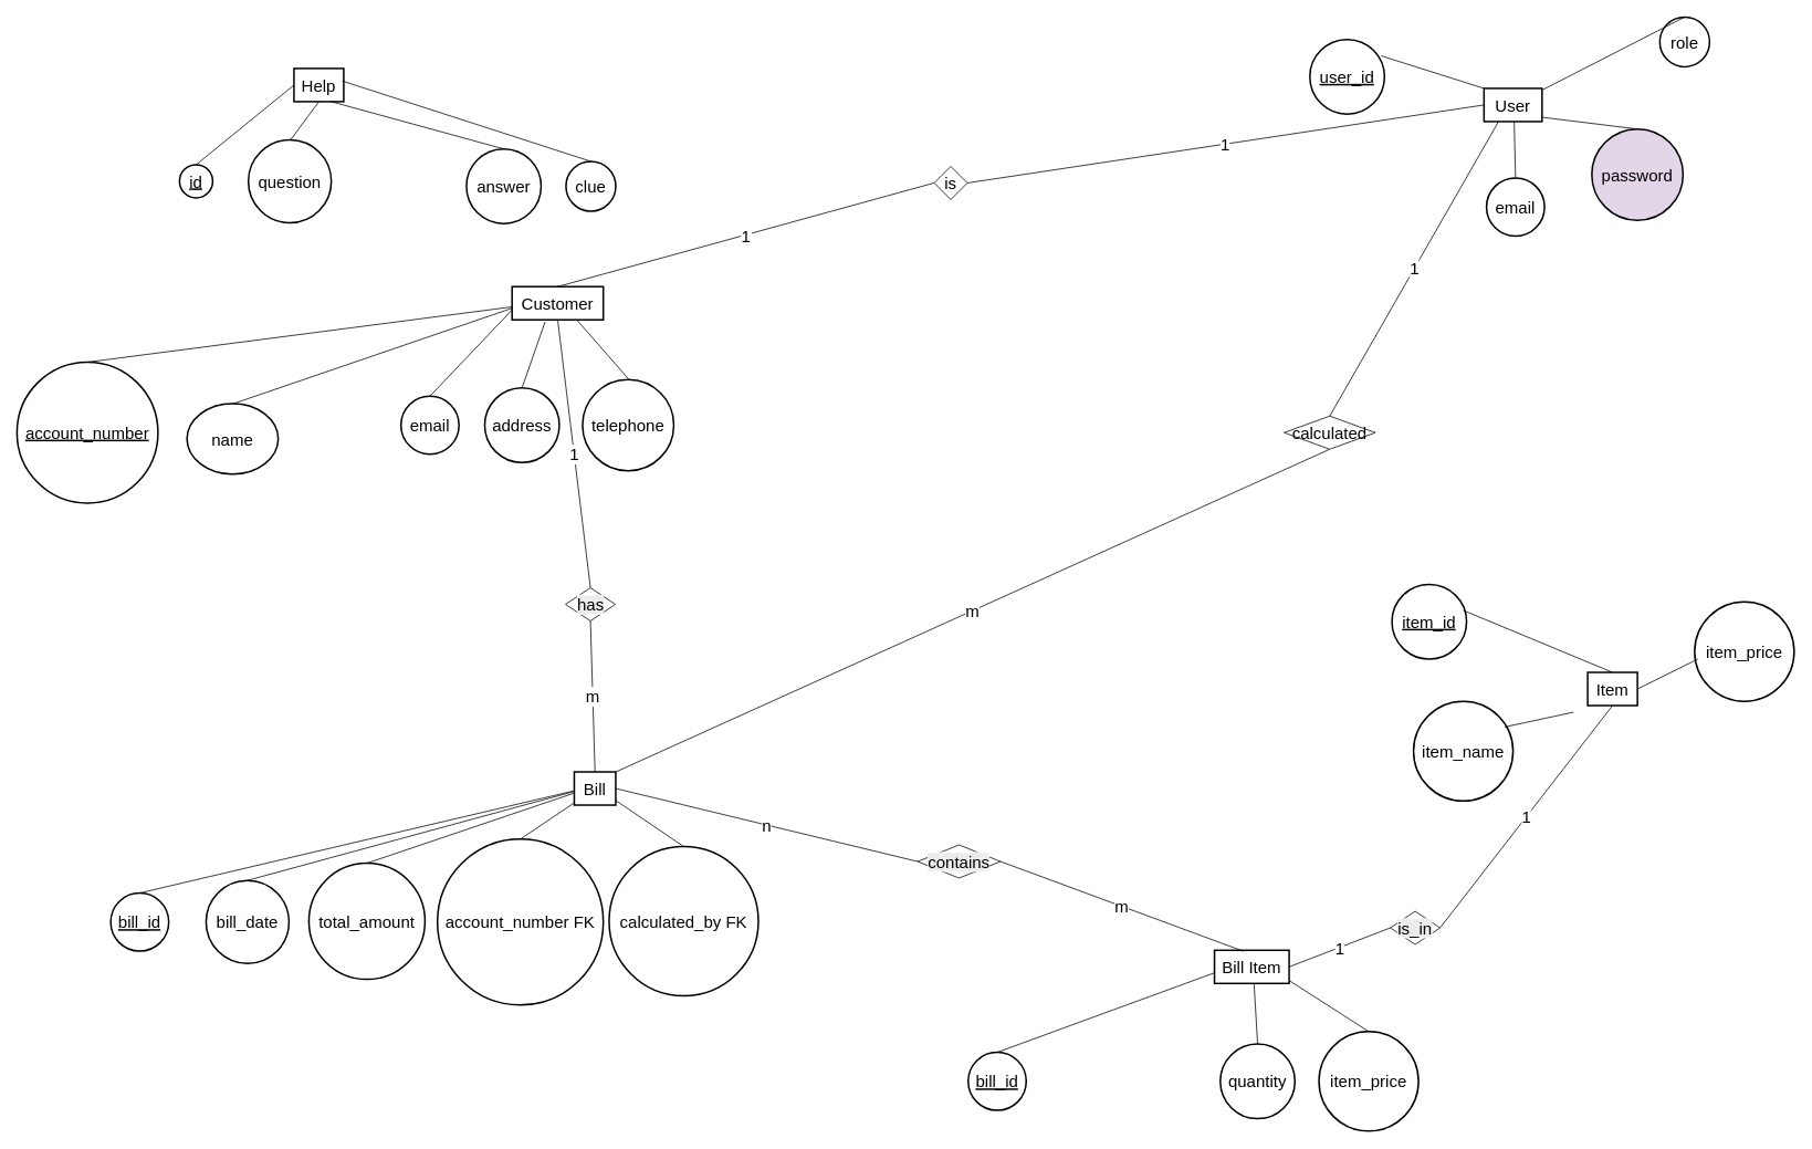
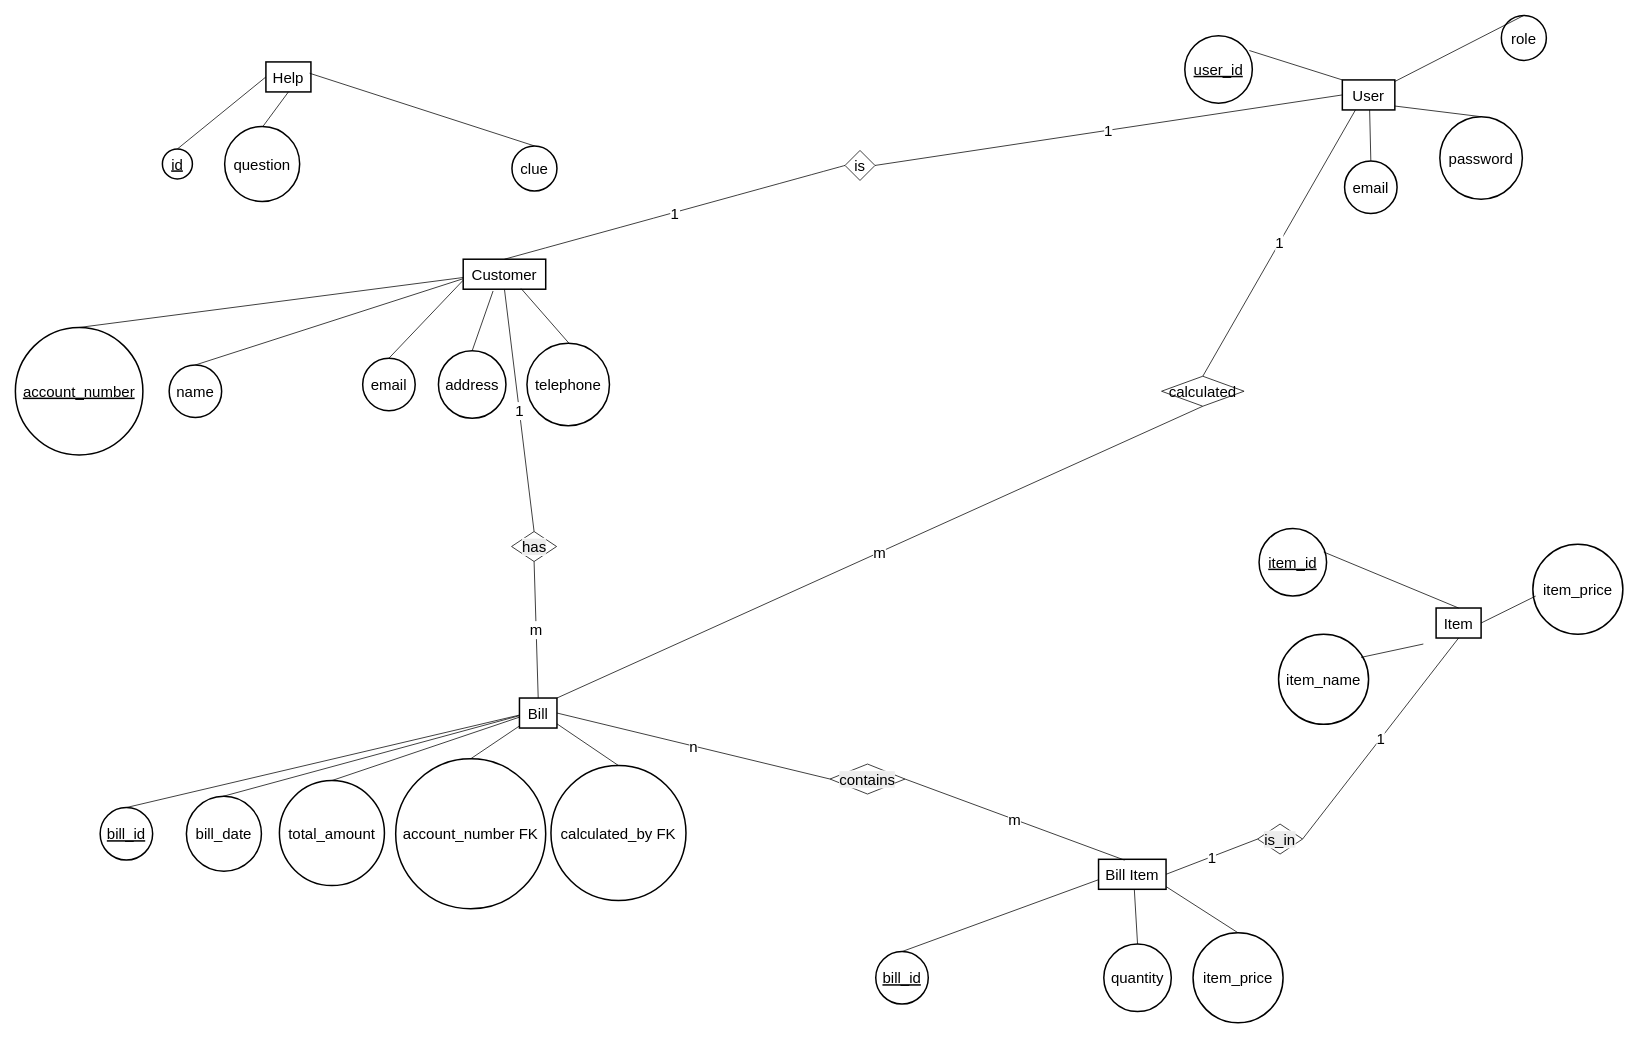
- <mxCell id="51" value="" style="startArrow=none;endArrow=none;exitX=0.75;exitY=1;entryX=0.5;entryY=0;rounded=0;endFill=0;exitDx=0;exitDy=0;fontSize=20;" edge="1" parent="1" source="9" target="27"><mxGeometry relative="1" as="geometry" /></mxCell>
- <mxCell id="34" value="password" style="ellipse;aspect=fixed;strokeWidth=2;whiteSpace=wrap;fontSize=20;fillColor=#e1d5e7;" vertex="1" parent="1"><mxGeometry x="1919" y="155" width="110" height="110" as="geometry" /></mxCell>
+ <mxCell id="34" value="password" style="ellipse;aspect=fixed;strokeWidth=2;whiteSpace=wrap;fontSize=20;" vertex="1" parent="1"><mxGeometry x="1919" y="155" width="110" height="110" as="geometry" /></mxCell>
- <mxCell id="27" value="answer" style="ellipse;aspect=fixed;strokeWidth=2;whiteSpace=wrap;fontSize=20;" vertex="1" parent="1"><mxGeometry x="562" y="179" width="90" height="90" as="geometry" /></mxCell>
- <mxCell id="21" value="name" style="ellipse;aspect=fixed;strokeWidth=2;whiteSpace=wrap;fontSize=20;" vertex="1" parent="1"><mxGeometry x="225" y="486" width="110" height="85" as="geometry" /></mxCell>
+ <mxCell id="21" value="name" style="ellipse;aspect=fixed;strokeWidth=2;whiteSpace=wrap;fontSize=20;" vertex="1" parent="1"><mxGeometry x="225" y="486" width="70" height="70" as="geometry" /></mxCell>
